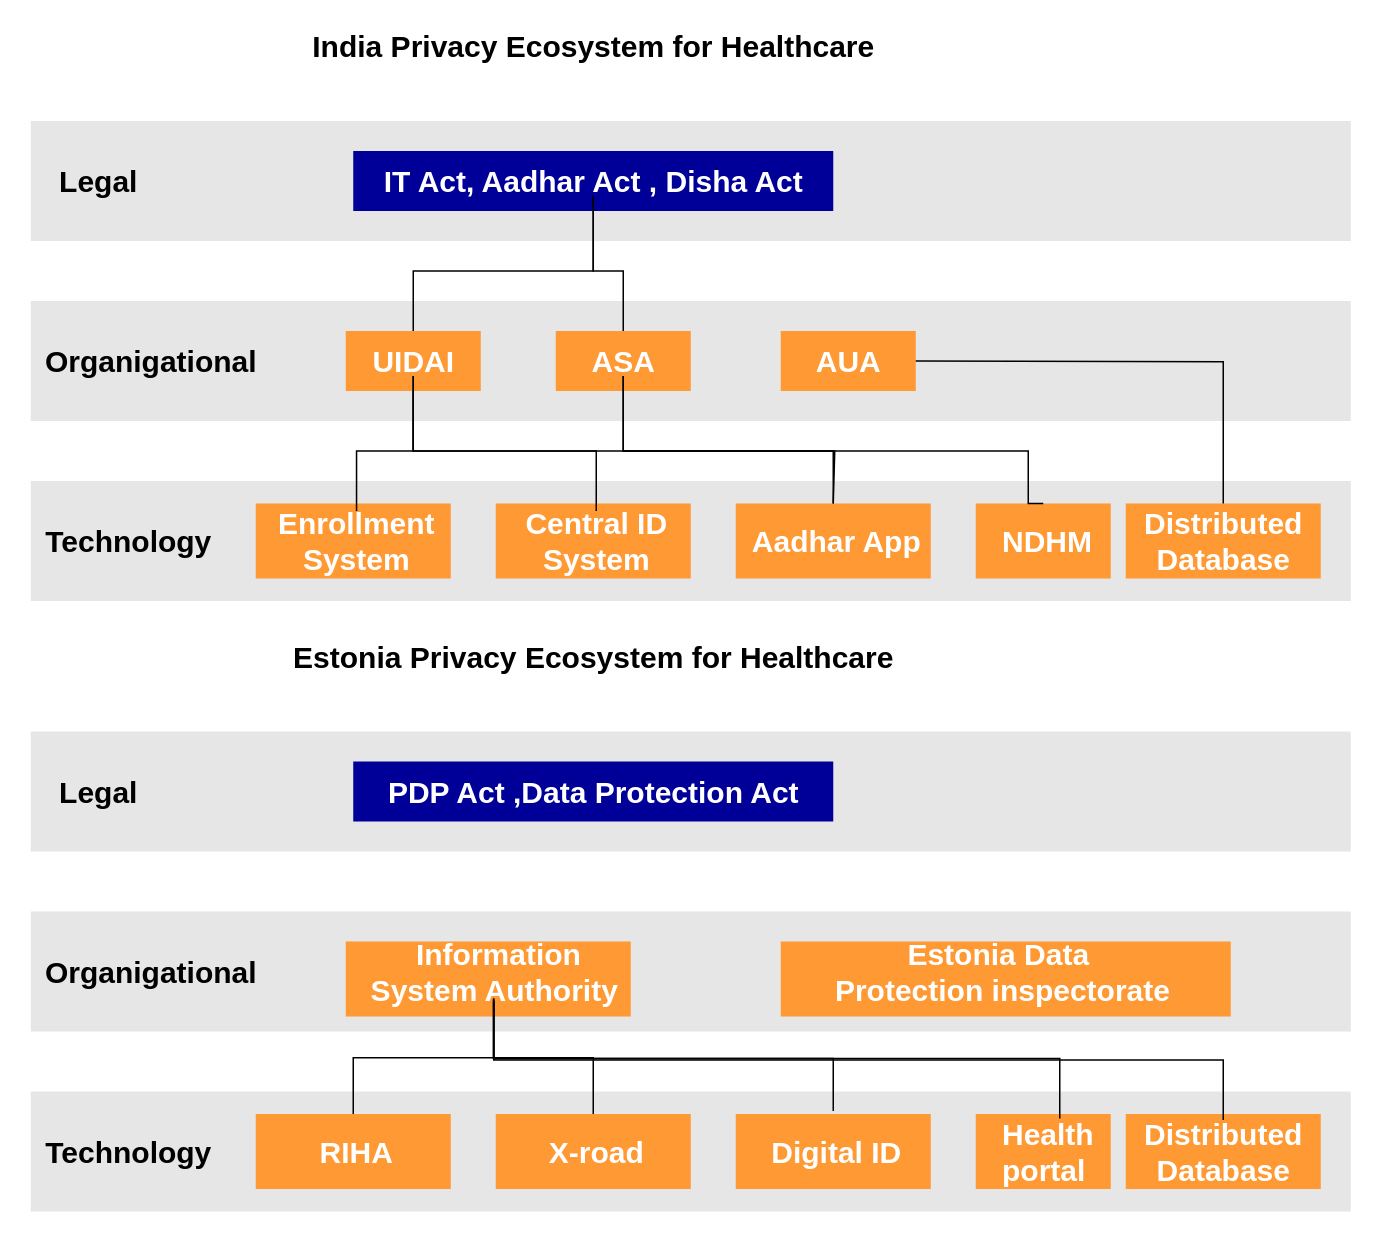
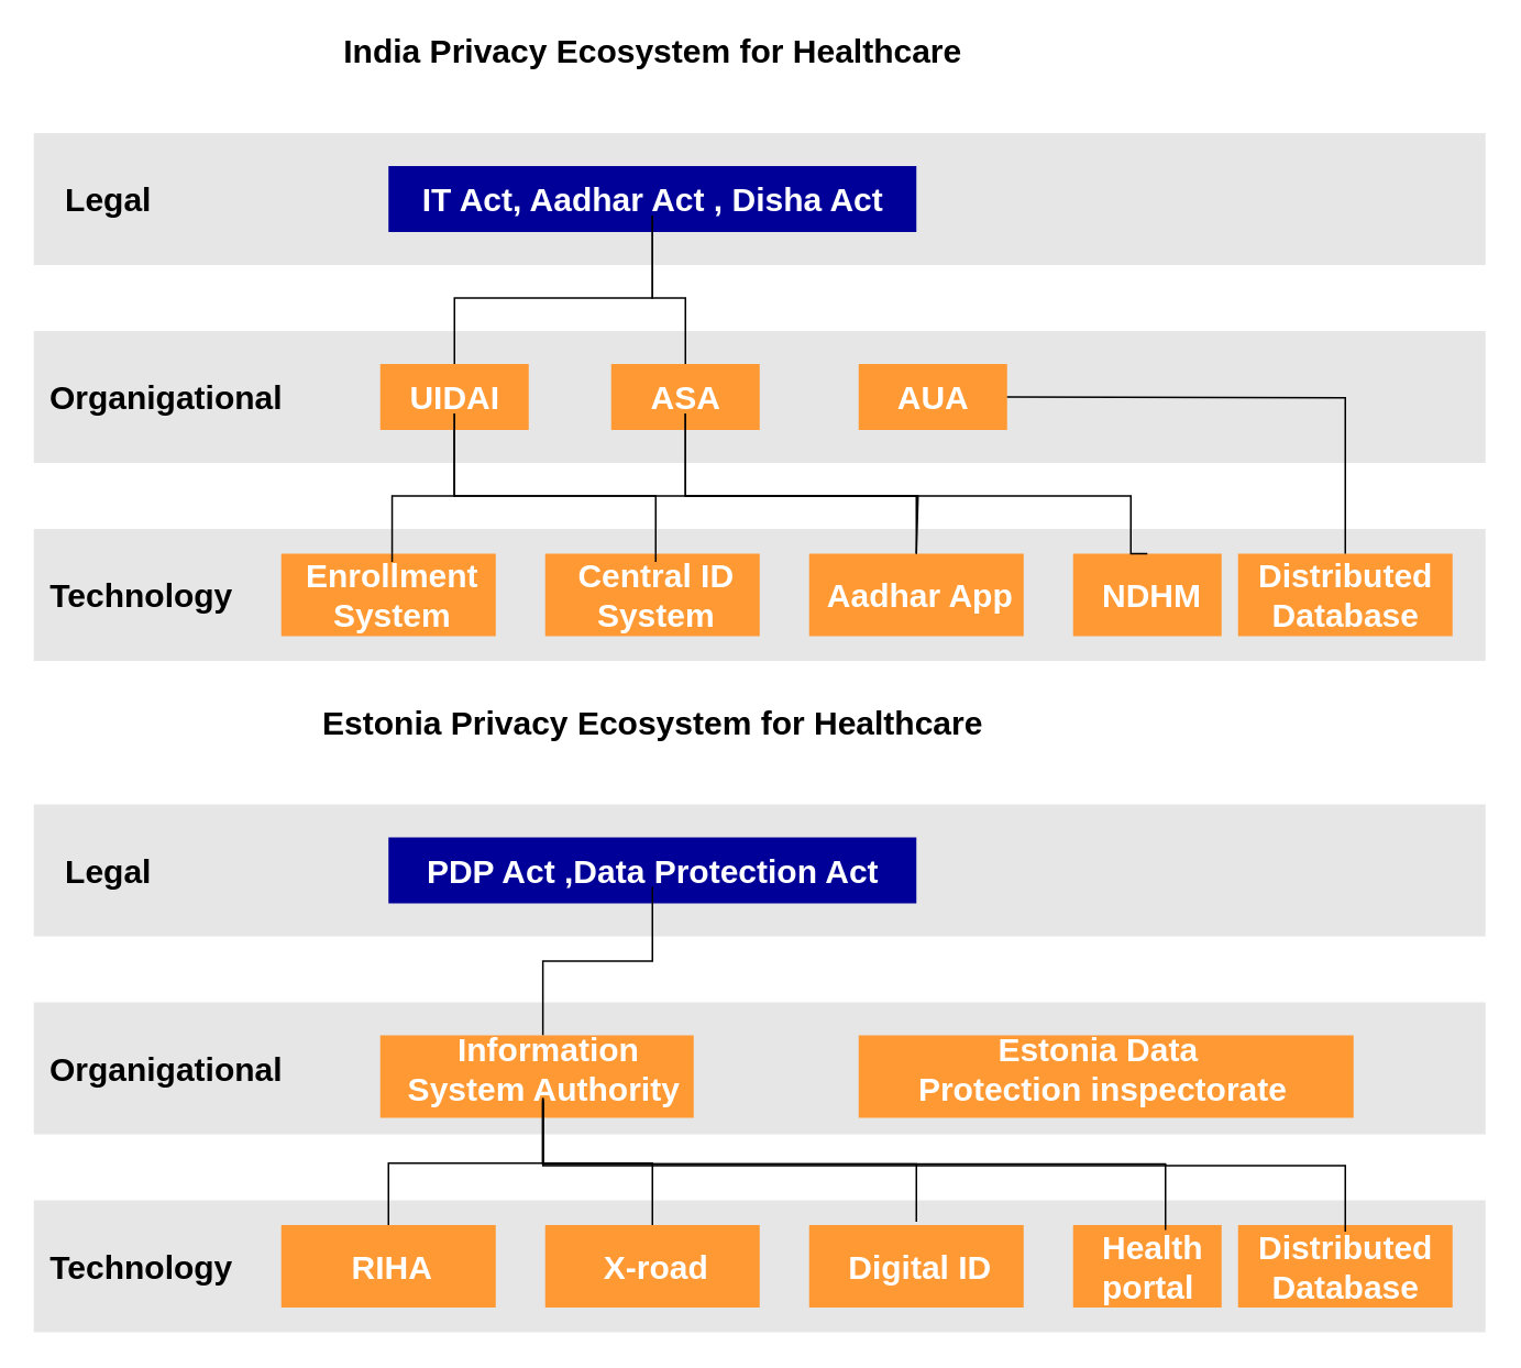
+ <mxCell id="52" style="edgeStyle=orthogonalEdgeStyle;rounded=0;orthogonalLoop=1;jettySize=auto;html=1;endArrow=none;endFill=0;" edge="1" parent="1" source="53" target="56"><mxGeometry relative="1" as="geometry" /></mxCell>
